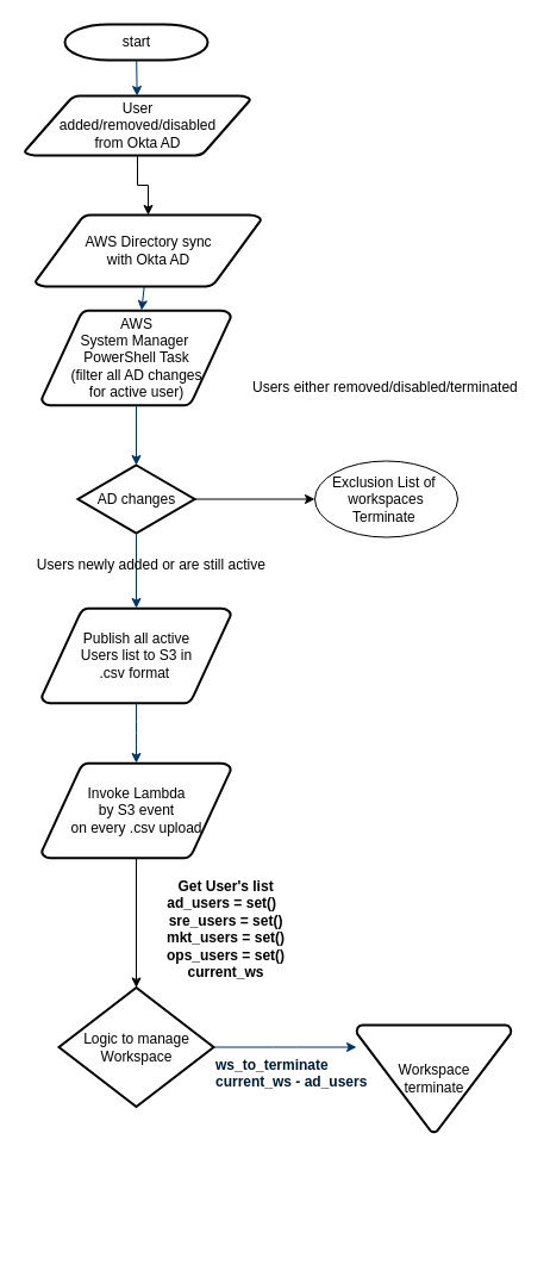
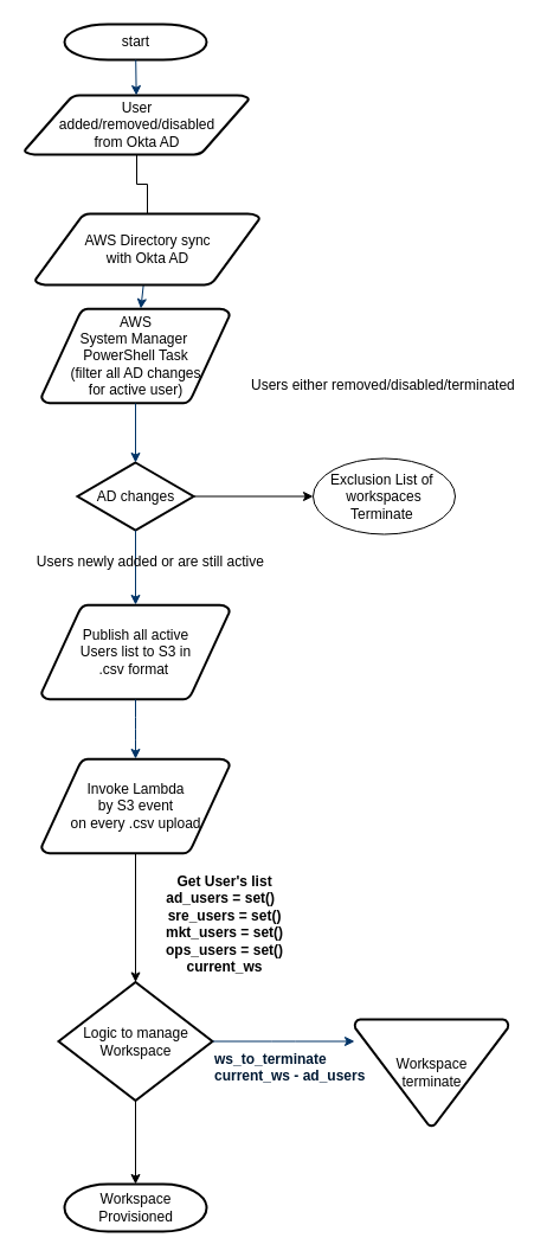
- <mxCell id="3" style="edgeStyle=orthogonalEdgeStyle;rounded=0;orthogonalLoop=1;jettySize=auto;html=1;exitX=0.5;exitY=1;exitDx=0;exitDy=0;exitPerimeter=0;entryX=0.5;entryY=0;entryDx=0;entryDy=0;entryPerimeter=0;" edge="1" parent="1" source="4" target="25"><mxGeometry relative="1" as="geometry" /></mxCell>
+ <mxCell id="3" style="edgeStyle=orthogonalEdgeStyle;rounded=0;orthogonalLoop=1;jettySize=auto;html=1;exitX=0.5;exitY=1;exitDx=0;exitDy=0;exitPerimeter=0;entryX=0.5;entryY=0;entryDx=0;entryDy=0;entryPerimeter=0;endArrow=none;" edge="1" parent="1" source="4" target="25"><mxGeometry relative="1" as="geometry" /></mxCell>
+ <mxCell id="18" style="edgeStyle=orthogonalEdgeStyle;rounded=0;orthogonalLoop=1;jettySize=auto;html=1;exitX=0.5;exitY=1;exitDx=0;exitDy=0;exitPerimeter=0;" edge="1" parent="1" source="19" target="22"><mxGeometry relative="1" as="geometry" /></mxCell>
+ <mxCell id="22" value="Workspace &lt;br&gt;Provisioned" style="shape=mxgraph.flowchart.terminator;strokeWidth=2;gradientColor=none;gradientDirection=north;fontStyle=0;html=1;" parent="1" vertex="1"><mxGeometry x="54" y="999" width="120" height="40" as="geometry" /></mxCell>
